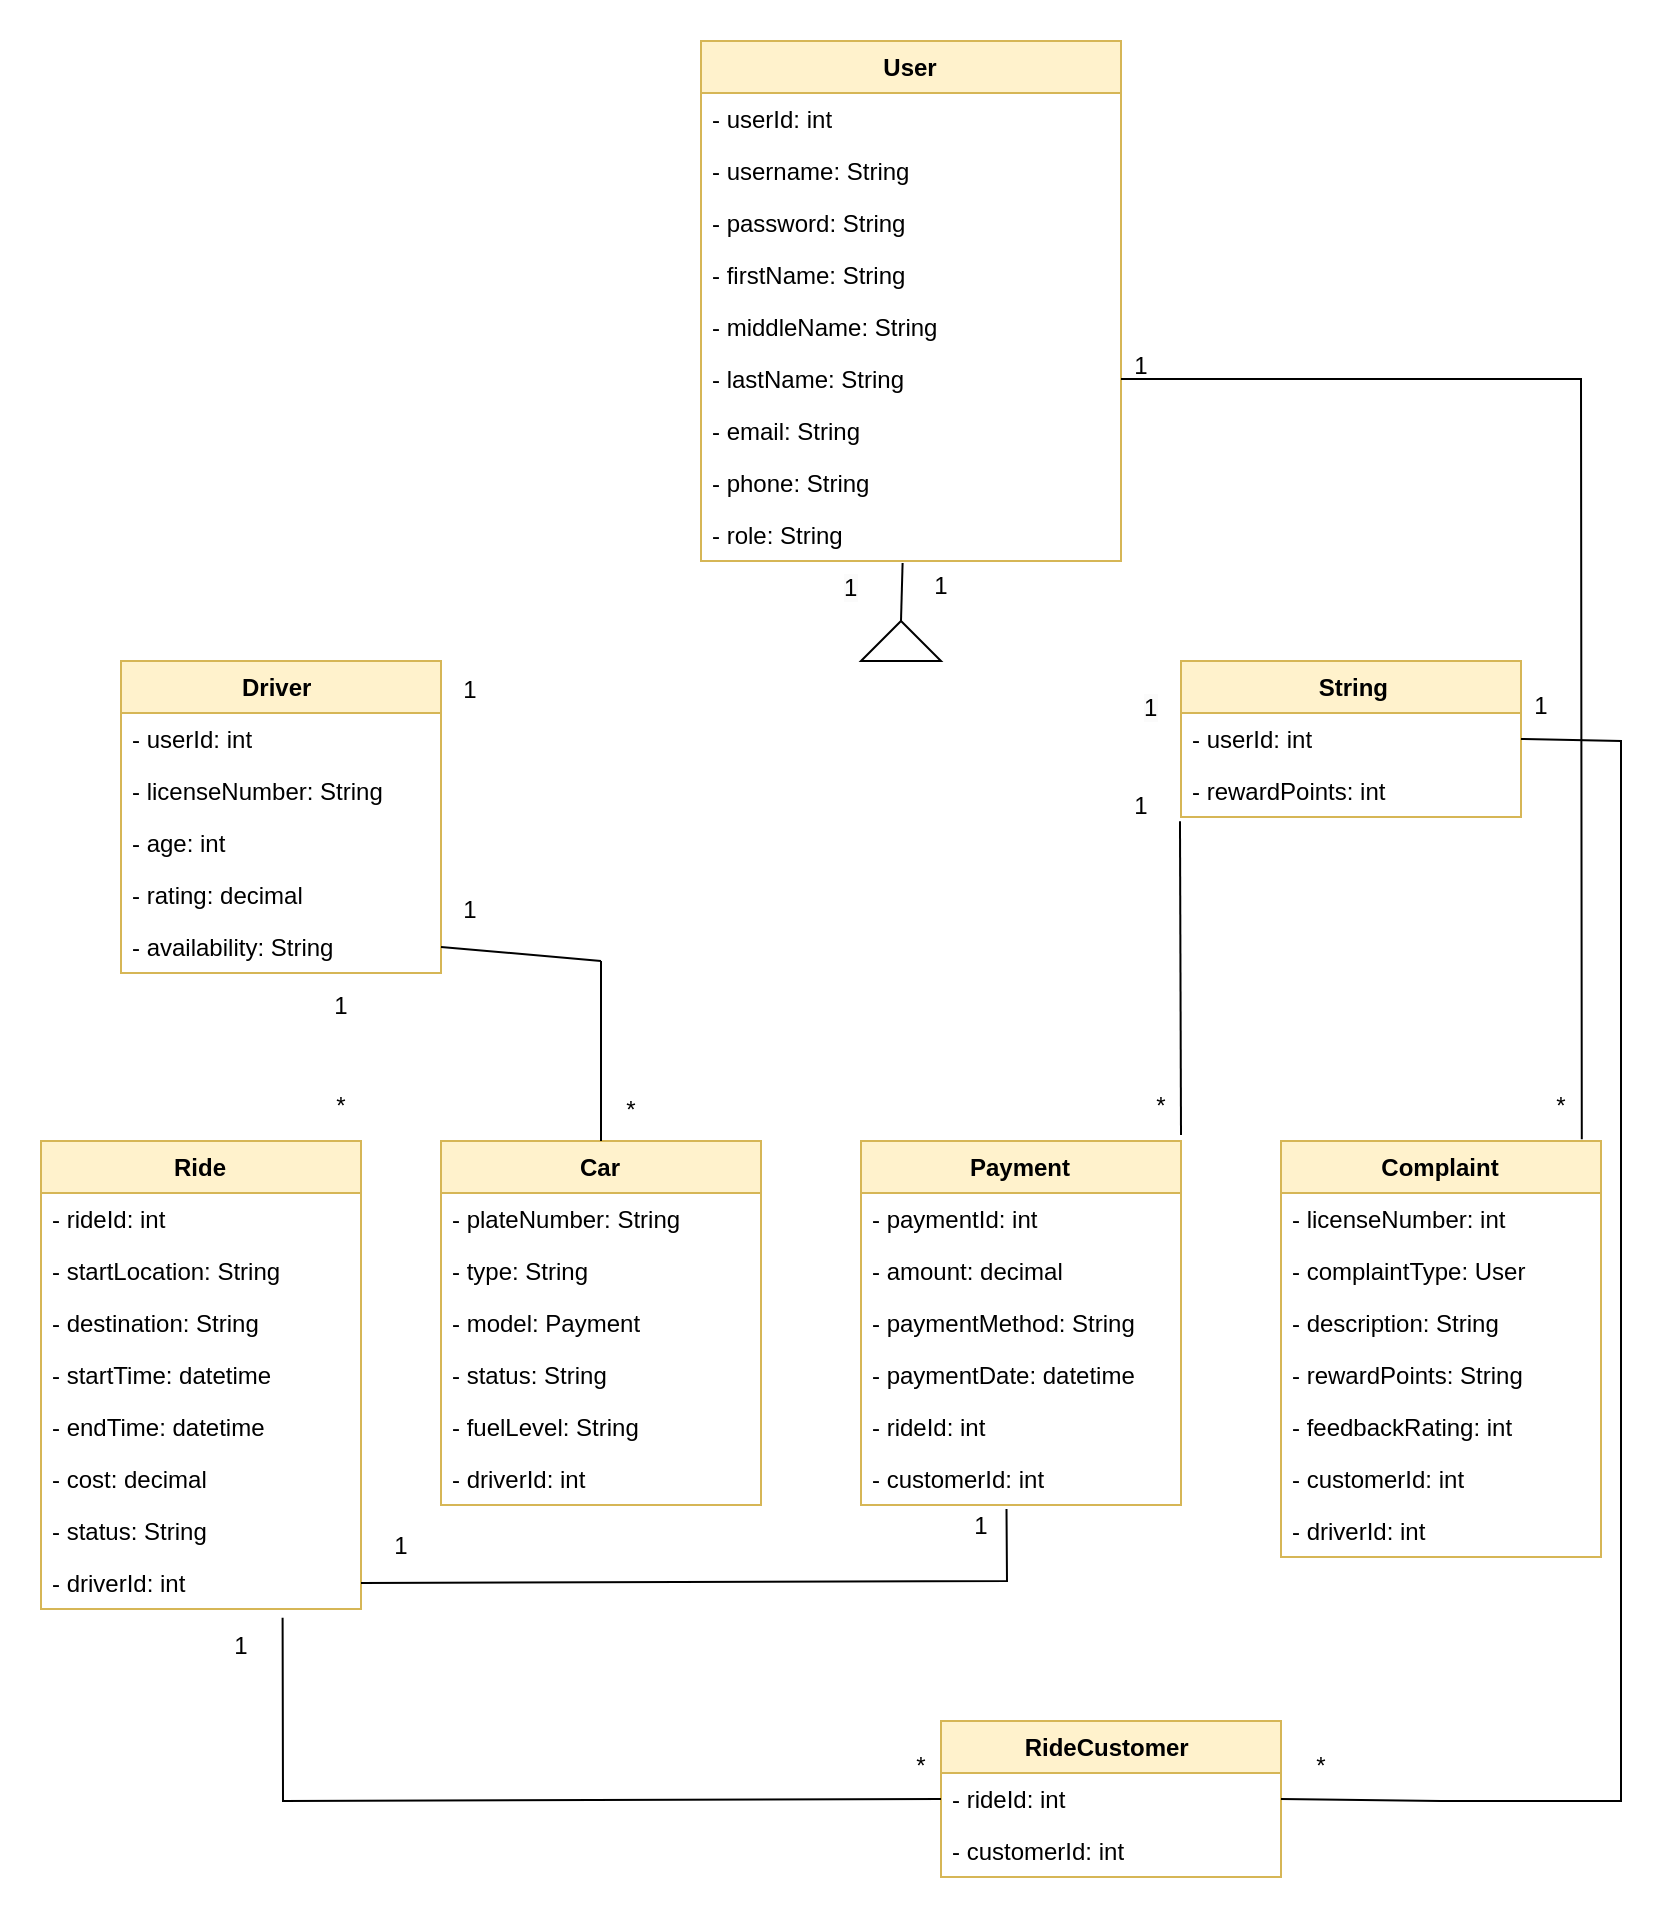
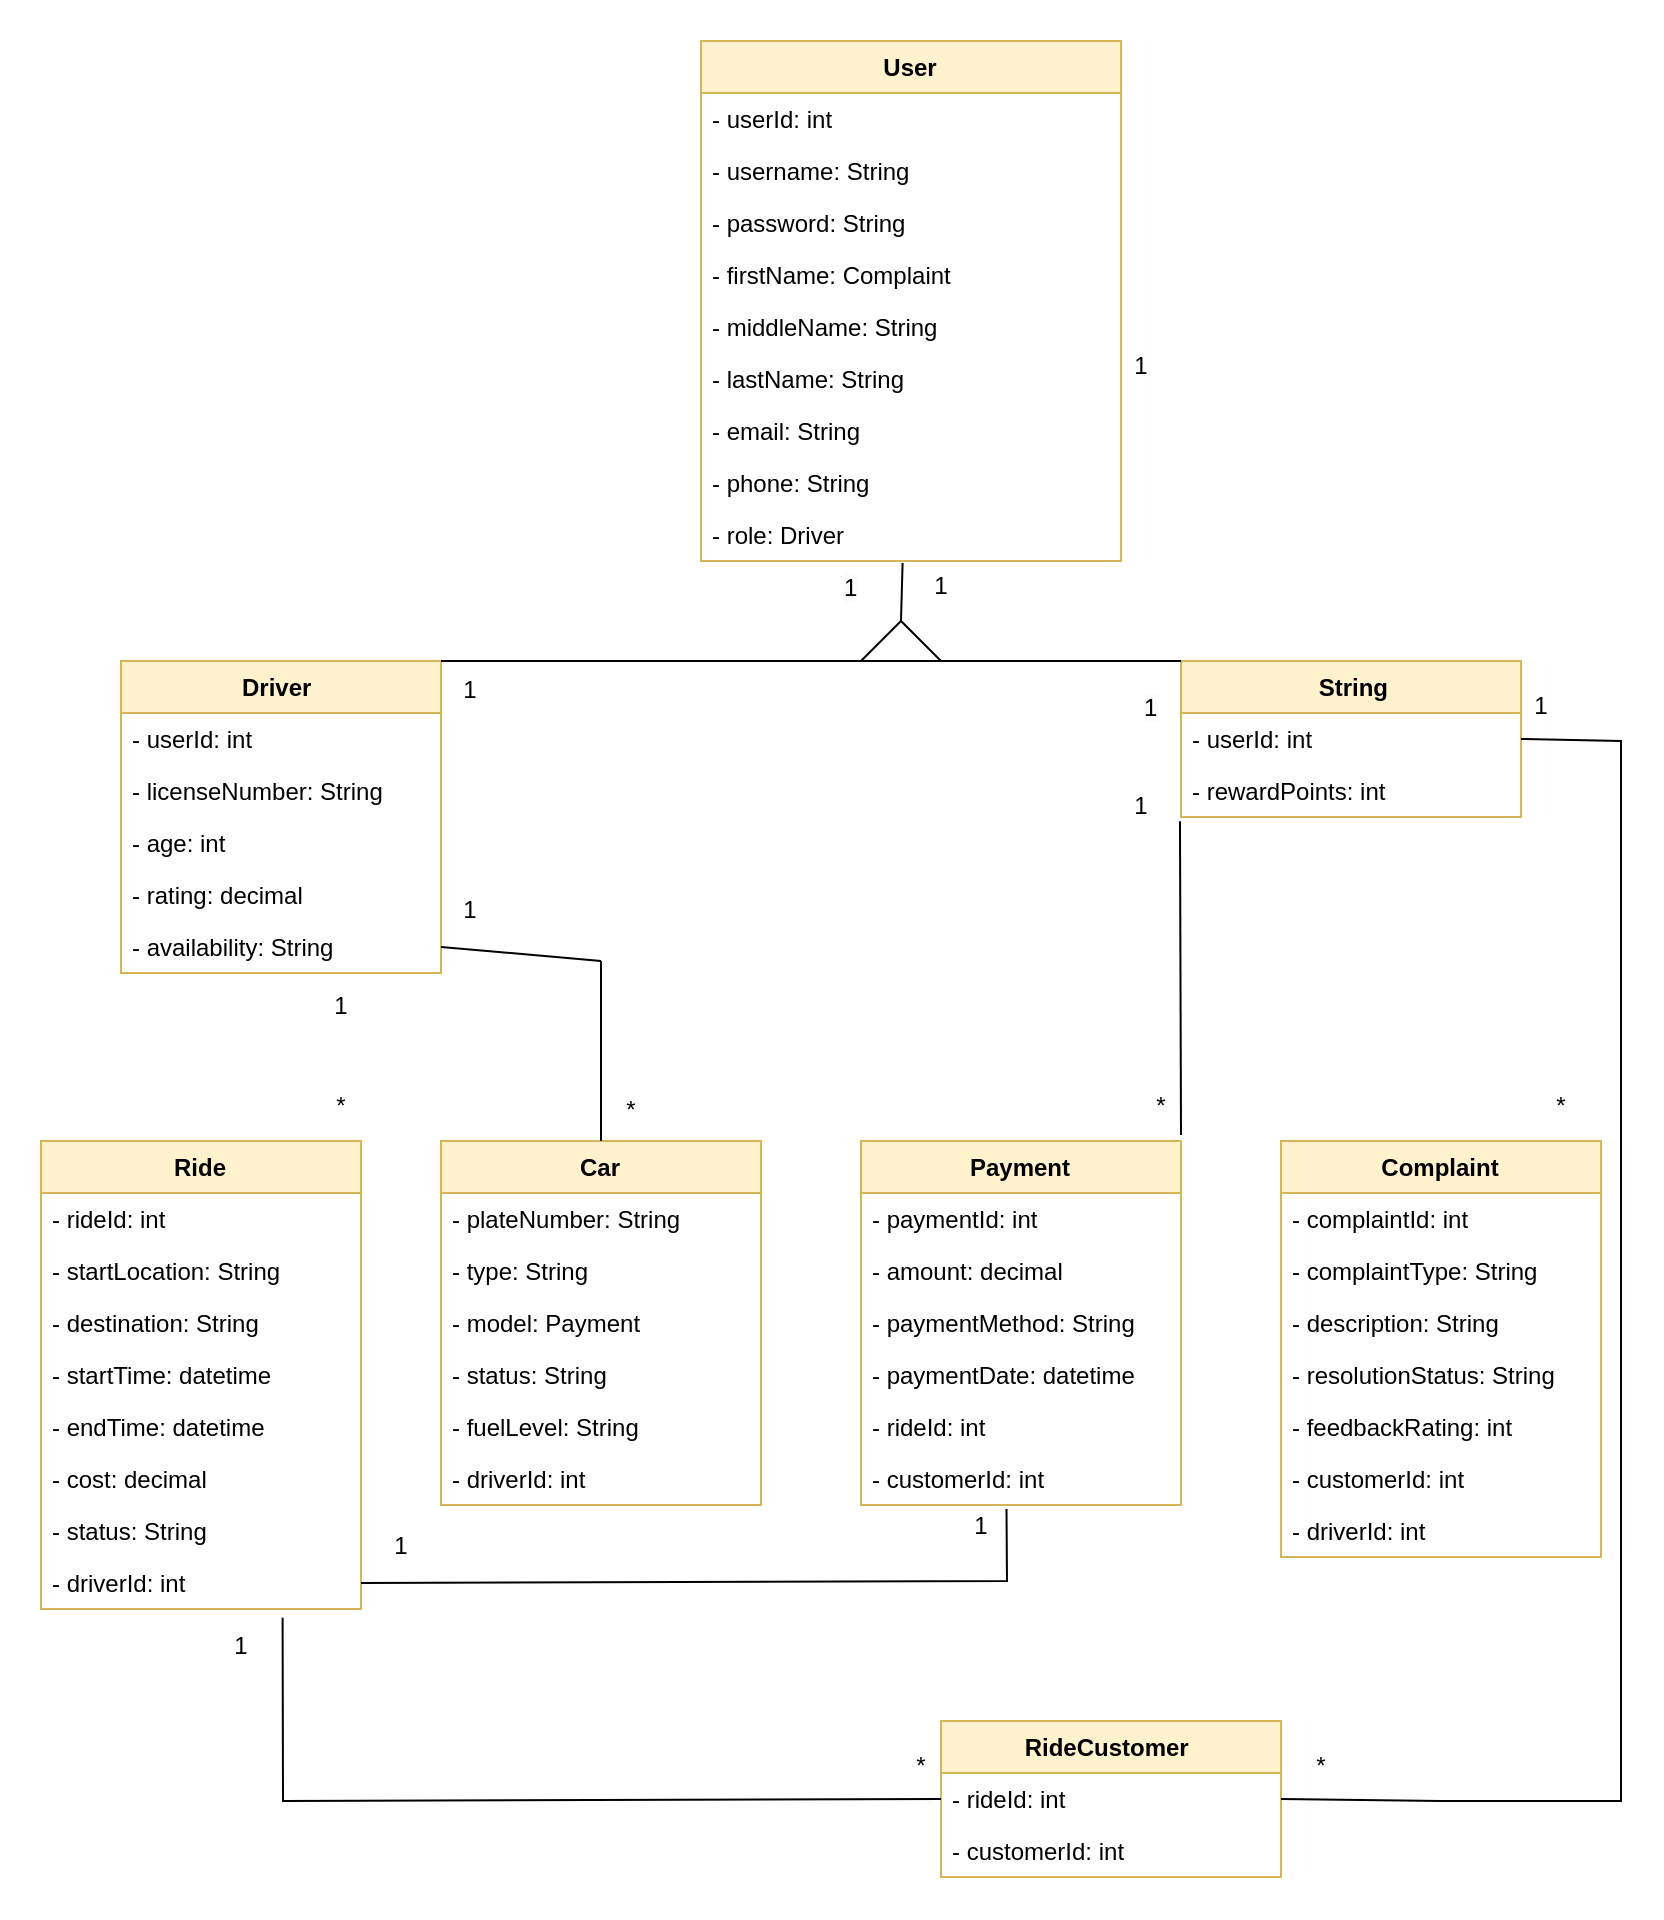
- <mxCell id="6" value="  - firstName: String" style="text;strokeColor=none;fillColor=none;align=left;verticalAlign=top;spacingLeft=4;spacingRight=4;overflow=hidden;rotatable=0;points=[[0,0.5],[1,0.5]];portConstraint=eastwest;" vertex="1" parent="2"><mxGeometry y="104" width="210" height="26" as="geometry" /></mxCell>
+ <mxCell id="6" value="  - firstName: Complaint" style="text;strokeColor=none;fillColor=none;align=left;verticalAlign=top;spacingLeft=4;spacingRight=4;overflow=hidden;rotatable=0;points=[[0,0.5],[1,0.5]];portConstraint=eastwest;" vertex="1" parent="2"><mxGeometry y="104" width="210" height="26" as="geometry" /></mxCell>
- <mxCell id="80" value="" style="endArrow=none;html=1;rounded=0;exitX=0.94;exitY=-0.004;exitDx=0;exitDy=0;exitPerimeter=0;entryX=1;entryY=0.5;entryDx=0;entryDy=0;" edge="1" parent="1" source="47" target="8"><mxGeometry width="50" height="50" relative="1" as="geometry"><mxPoint x="610" y="480" as="sourcePoint" /><mxPoint x="790" y="200" as="targetPoint" /><Array as="points"><mxPoint x="790" y="189" /></Array></mxGeometry></mxCell>
- <mxCell id="11" value="  - role: String" style="text;strokeColor=none;fillColor=none;align=left;verticalAlign=top;spacingLeft=4;spacingRight=4;overflow=hidden;rotatable=0;points=[[0,0.5],[1,0.5]];portConstraint=eastwest;" vertex="1" parent="2"><mxGeometry y="234" width="210" height="26" as="geometry" /></mxCell>
+ <mxCell id="11" value="  - role: Driver" style="text;strokeColor=none;fillColor=none;align=left;verticalAlign=top;spacingLeft=4;spacingRight=4;overflow=hidden;rotatable=0;points=[[0,0.5],[1,0.5]];portConstraint=eastwest;" vertex="1" parent="2"><mxGeometry y="234" width="210" height="26" as="geometry" /></mxCell>
+ <mxCell id="55" value="" style="endArrow=none;html=1;rounded=0;entryX=0;entryY=0;entryDx=0;entryDy=0;exitX=1;exitY=0;exitDx=0;exitDy=0;" edge="1" parent="1" source="12" target="18"><mxGeometry width="50" height="50" relative="1" as="geometry"><mxPoint x="190" y="320" as="sourcePoint" /><mxPoint x="640" y="320" as="targetPoint" /></mxGeometry></mxCell>
- <mxCell id="48" value="  - licenseNumber: int" style="text;strokeColor=none;fillColor=none;align=left;verticalAlign=top;spacingLeft=4;spacingRight=4;overflow=hidden;rotatable=0;points=[[0,0.5],[1,0.5]];portConstraint=eastwest;" vertex="1" parent="47"><mxGeometry y="26" width="160" height="26" as="geometry" /></mxCell>
+ <mxCell id="48" value="  - complaintId: int" style="text;strokeColor=none;fillColor=none;align=left;verticalAlign=top;spacingLeft=4;spacingRight=4;overflow=hidden;rotatable=0;points=[[0,0.5],[1,0.5]];portConstraint=eastwest;" vertex="1" parent="47"><mxGeometry y="26" width="160" height="26" as="geometry" /></mxCell>
- <mxCell id="49" value="  - complaintType: User" style="text;strokeColor=none;fillColor=none;align=left;verticalAlign=top;spacingLeft=4;spacingRight=4;overflow=hidden;rotatable=0;points=[[0,0.5],[1,0.5]];portConstraint=eastwest;" vertex="1" parent="47"><mxGeometry y="52" width="160" height="26" as="geometry" /></mxCell>
+ <mxCell id="49" value="  - complaintType: String" style="text;strokeColor=none;fillColor=none;align=left;verticalAlign=top;spacingLeft=4;spacingRight=4;overflow=hidden;rotatable=0;points=[[0,0.5],[1,0.5]];portConstraint=eastwest;" vertex="1" parent="47"><mxGeometry y="52" width="160" height="26" as="geometry" /></mxCell>
- <mxCell id="51" value="  - rewardPoints: String" style="text;strokeColor=none;fillColor=none;align=left;verticalAlign=top;spacingLeft=4;spacingRight=4;overflow=hidden;rotatable=0;points=[[0,0.5],[1,0.5]];portConstraint=eastwest;" vertex="1" parent="47"><mxGeometry y="104" width="160" height="26" as="geometry" /></mxCell>
+ <mxCell id="51" value="  - resolutionStatus: String" style="text;strokeColor=none;fillColor=none;align=left;verticalAlign=top;spacingLeft=4;spacingRight=4;overflow=hidden;rotatable=0;points=[[0,0.5],[1,0.5]];portConstraint=eastwest;" vertex="1" parent="47"><mxGeometry y="104" width="160" height="26" as="geometry" /></mxCell>
